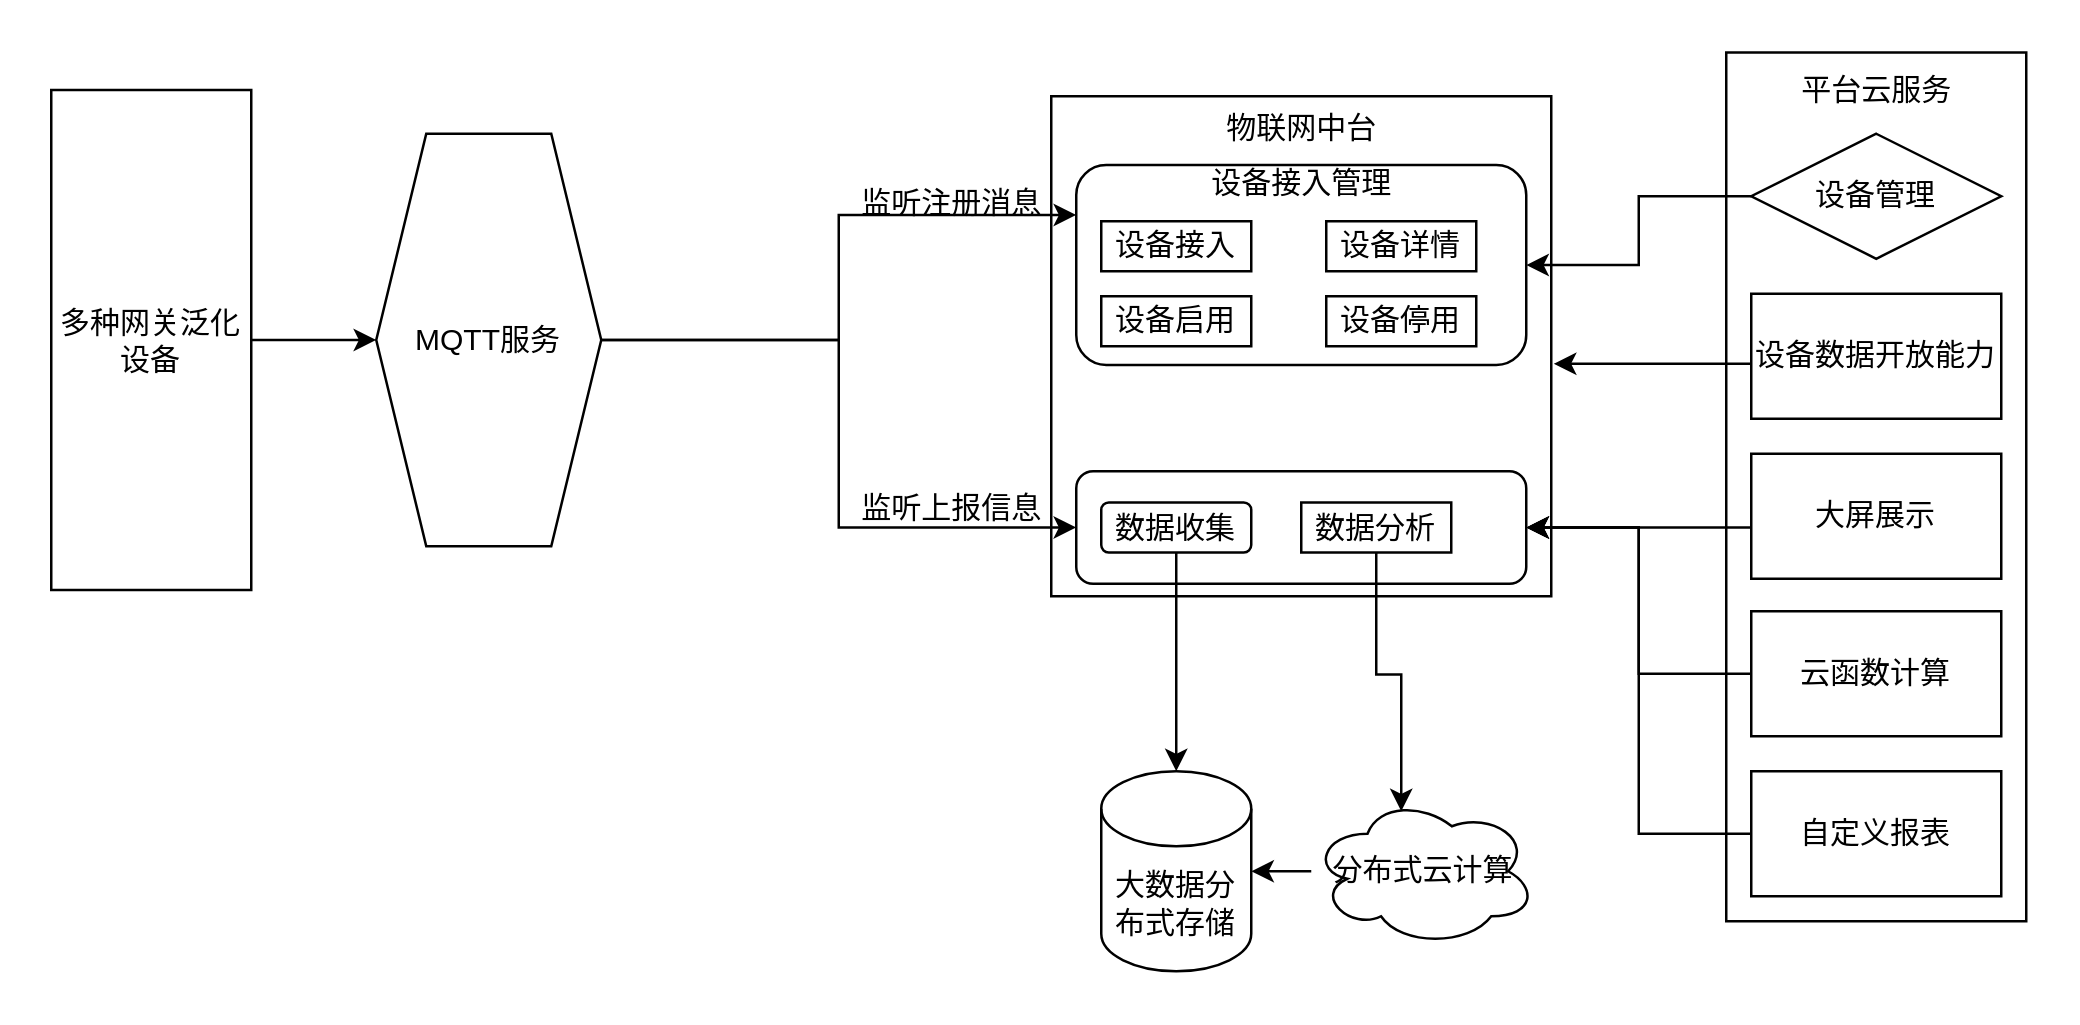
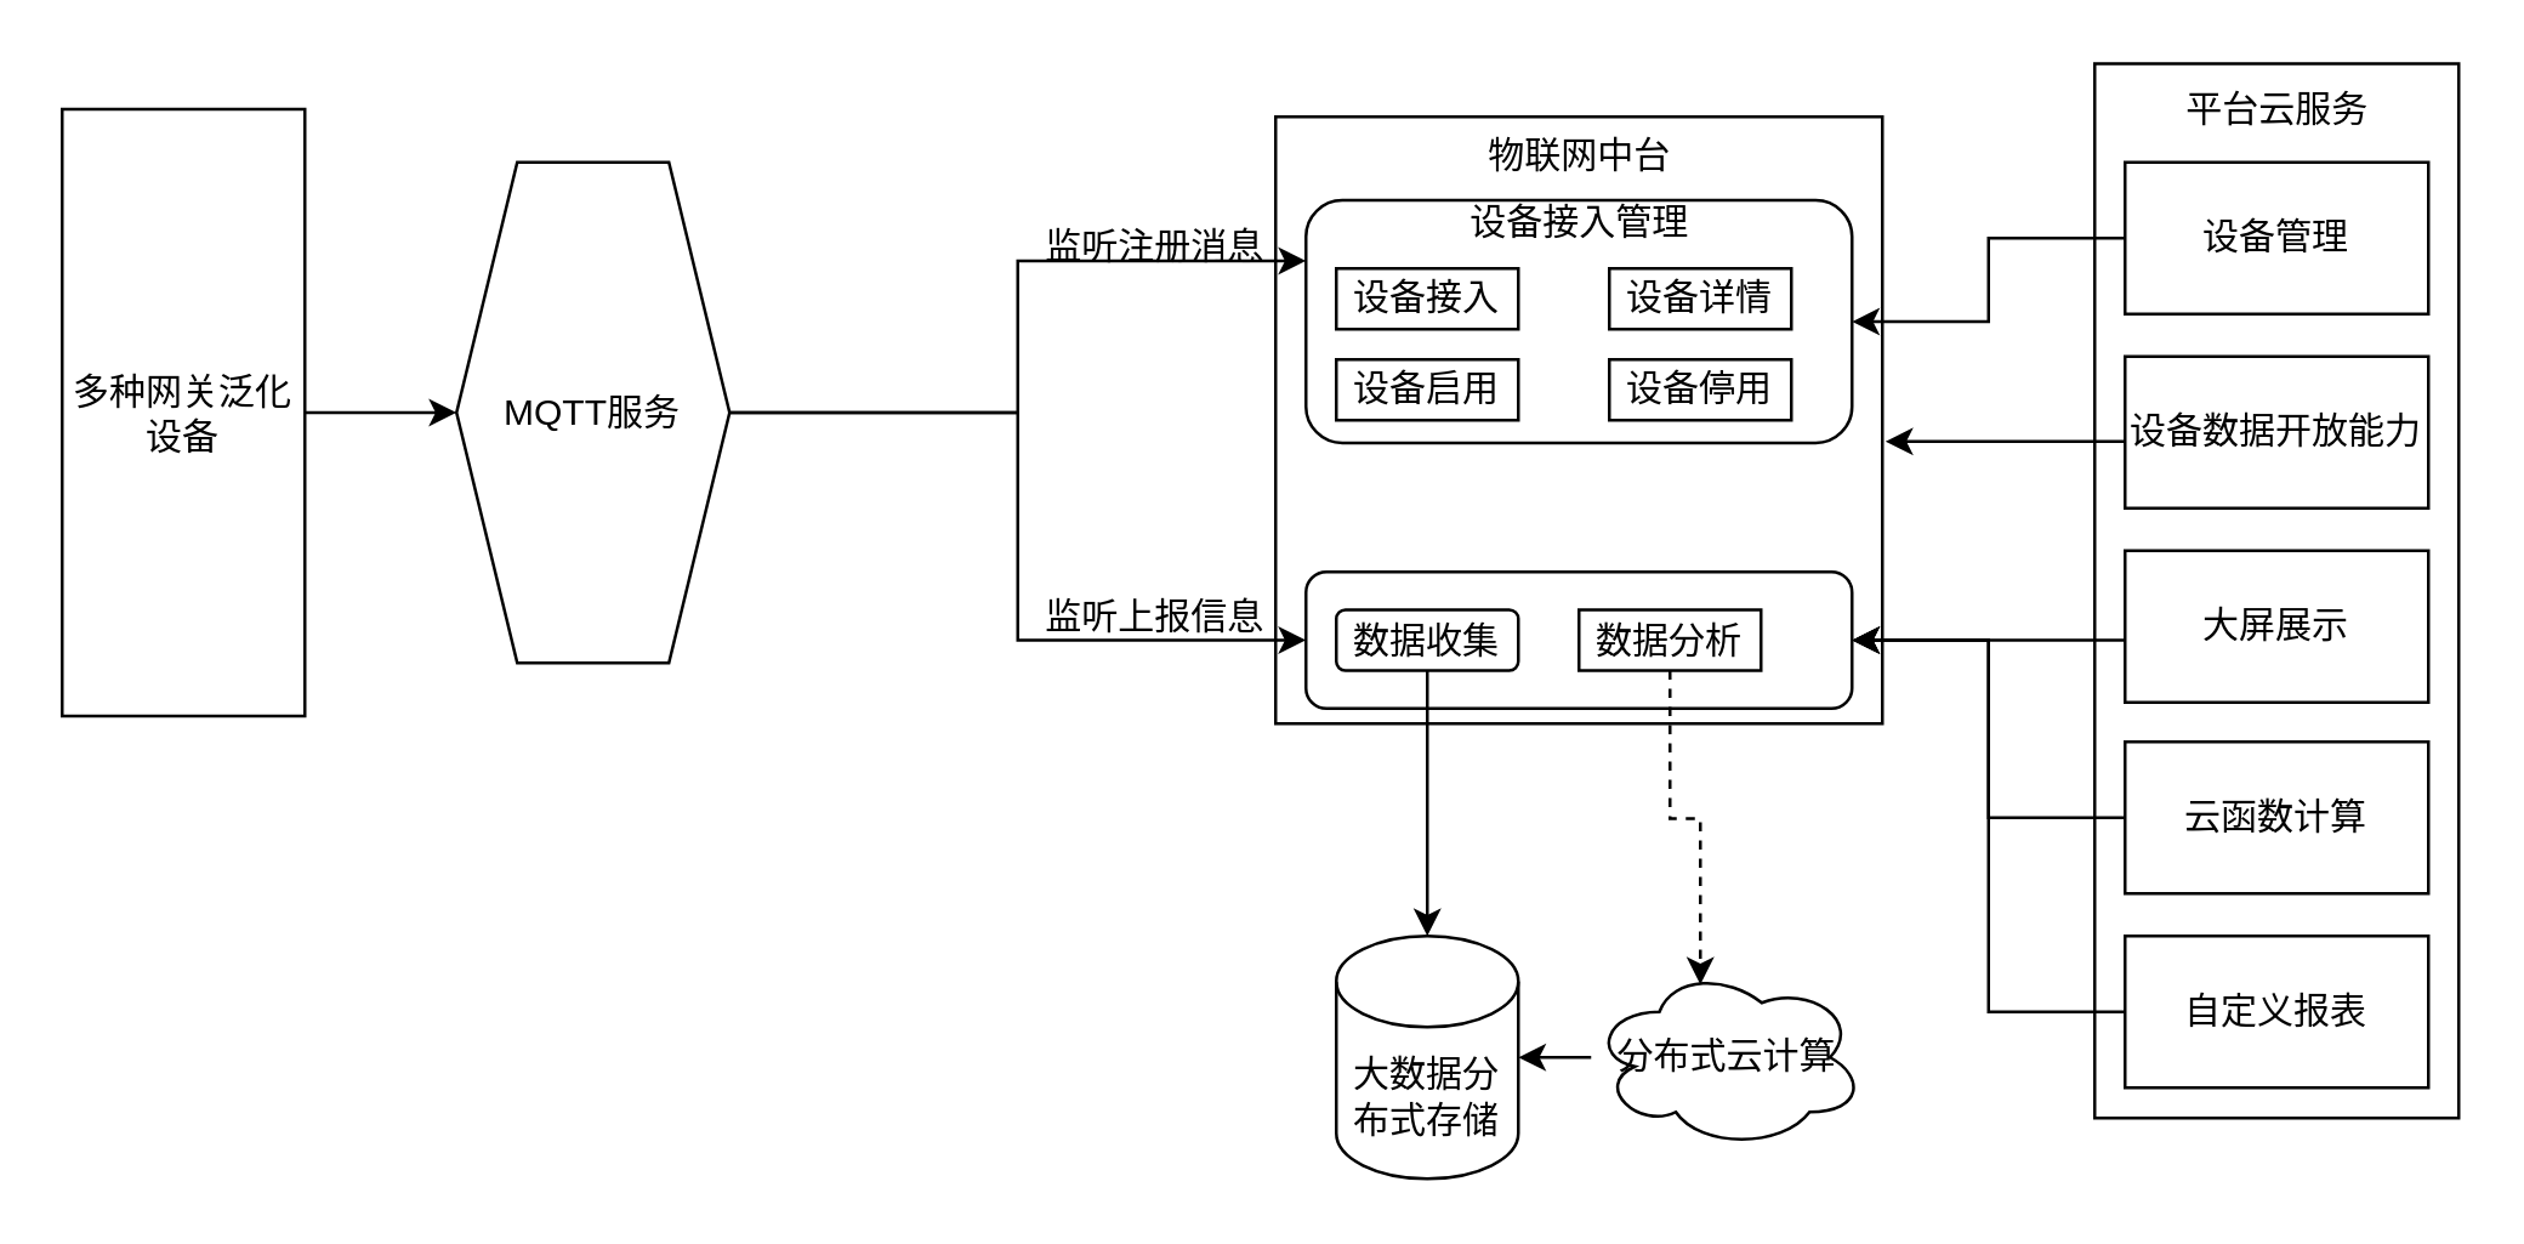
- <mxCell id="31" value="设备管理" style="rhombus;whiteSpace=wrap;html=1;" vertex="1" parent="1"><mxGeometry x="700" y="53" width="100" height="50" as="geometry" /></mxCell>
+ <mxCell id="31" value="设备管理" style="rounded=0;whiteSpace=wrap;html=1;" vertex="1" parent="1"><mxGeometry x="700" y="53" width="100" height="50" as="geometry" /></mxCell>
- <mxCell id="24" style="edgeStyle=orthogonalEdgeStyle;rounded=0;orthogonalLoop=1;jettySize=auto;html=1;entryX=0.4;entryY=0.1;entryDx=0;entryDy=0;entryPerimeter=0;" edge="1" parent="1" source="20" target="23"><mxGeometry relative="1" as="geometry" /></mxCell>
+ <mxCell id="24" style="edgeStyle=orthogonalEdgeStyle;rounded=0;orthogonalLoop=1;jettySize=auto;html=1;entryX=0.4;entryY=0.1;entryDx=0;entryDy=0;entryPerimeter=0;dashed=1;" edge="1" parent="1" source="20" target="23"><mxGeometry relative="1" as="geometry" /></mxCell>
